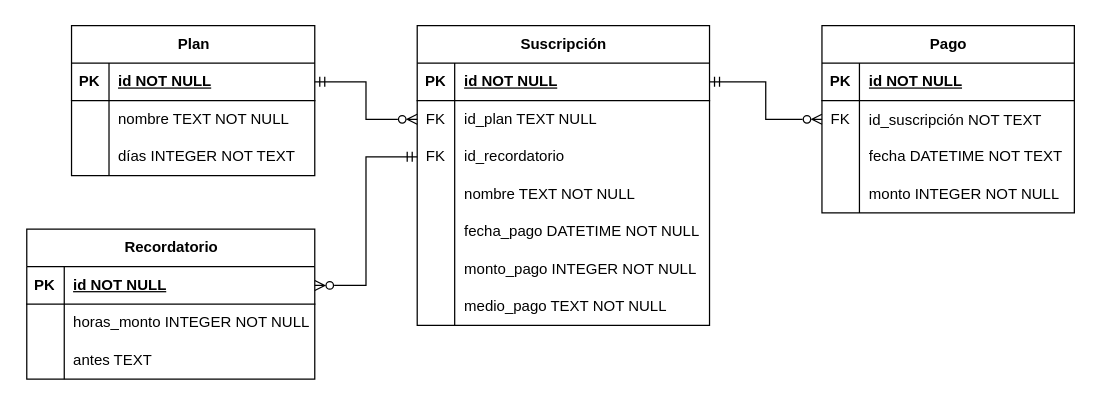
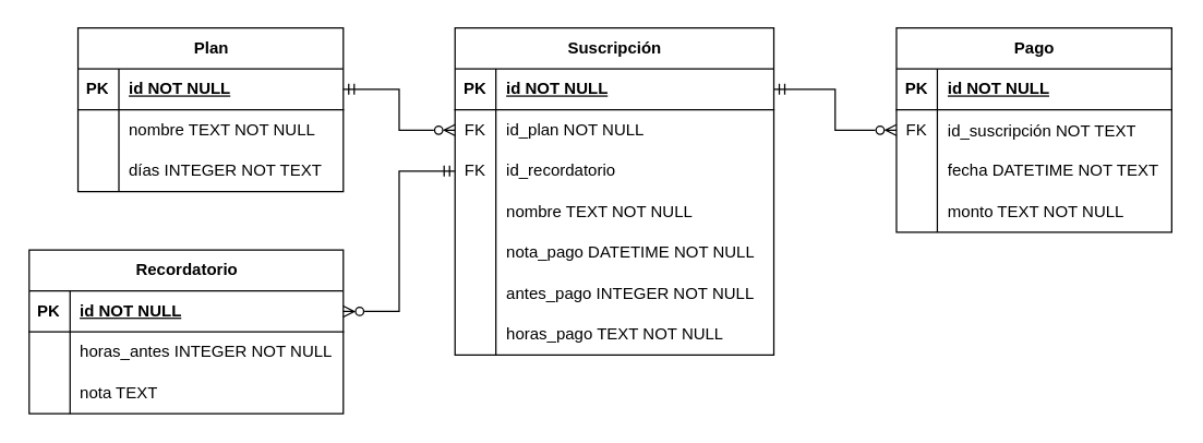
- <mxCell id="8" value="id_plan TEXT NULL" style="shape=partialRectangle;connectable=0;fillColor=none;top=0;left=0;bottom=0;right=0;align=left;spacingLeft=6;fontStyle=0;overflow=hidden;whiteSpace=wrap;html=1;" parent="6" vertex="1"><mxGeometry x="30" width="204" height="30" as="geometry"><mxRectangle width="204" height="30" as="alternateBounds" /></mxGeometry></mxCell>
+ <mxCell id="8" value="id_plan NOT NULL" style="shape=partialRectangle;connectable=0;fillColor=none;top=0;left=0;bottom=0;right=0;align=left;spacingLeft=6;fontStyle=0;overflow=hidden;whiteSpace=wrap;html=1;" parent="6" vertex="1"><mxGeometry x="30" width="204" height="30" as="geometry"><mxRectangle width="204" height="30" as="alternateBounds" /></mxGeometry></mxCell>
- <mxCell id="36" value="monto INTEGER NOT NULL" style="shape=partialRectangle;connectable=0;fillColor=none;top=0;left=0;bottom=0;right=0;align=left;spacingLeft=6;overflow=hidden;whiteSpace=wrap;html=1;" parent="34" vertex="1"><mxGeometry x="30" width="172.042" height="30" as="geometry"><mxRectangle width="172.042" height="30" as="alternateBounds" /></mxGeometry></mxCell>
+ <mxCell id="36" value="monto TEXT NOT NULL" style="shape=partialRectangle;connectable=0;fillColor=none;top=0;left=0;bottom=0;right=0;align=left;spacingLeft=6;overflow=hidden;whiteSpace=wrap;html=1;" parent="34" vertex="1"><mxGeometry x="30" width="172.042" height="30" as="geometry"><mxRectangle width="172.042" height="30" as="alternateBounds" /></mxGeometry></mxCell>
- <mxCell id="17" value="&lt;div style=&quot;line-height: 160%;&quot;&gt;fecha_pago DATETIME NOT NULL&lt;/div&gt;" style="shape=partialRectangle;connectable=0;fillColor=none;top=0;left=0;bottom=0;right=0;align=left;spacingLeft=6;overflow=hidden;whiteSpace=wrap;html=1;" parent="15" vertex="1"><mxGeometry x="30" width="204" height="30" as="geometry"><mxRectangle width="204" height="30" as="alternateBounds" /></mxGeometry></mxCell>
+ <mxCell id="17" value="&lt;div style=&quot;line-height: 160%;&quot;&gt;nota_pago DATETIME NOT NULL&lt;/div&gt;" style="shape=partialRectangle;connectable=0;fillColor=none;top=0;left=0;bottom=0;right=0;align=left;spacingLeft=6;overflow=hidden;whiteSpace=wrap;html=1;" parent="15" vertex="1"><mxGeometry x="30" width="204" height="30" as="geometry"><mxRectangle width="204" height="30" as="alternateBounds" /></mxGeometry></mxCell>
- <mxCell id="20" value="&lt;div style=&quot;line-height: 160%;&quot;&gt;&lt;div align=&quot;left&quot;&gt;monto_pago INTEGER NOT NULL&lt;/div&gt;&lt;/div&gt;" style="shape=partialRectangle;connectable=0;fillColor=none;top=0;left=0;bottom=0;right=0;align=left;spacingLeft=6;overflow=hidden;whiteSpace=wrap;html=1;verticalAlign=middle;" parent="18" vertex="1"><mxGeometry x="30" width="204" height="30" as="geometry"><mxRectangle width="204" height="30" as="alternateBounds" /></mxGeometry></mxCell>
+ <mxCell id="20" value="&lt;div style=&quot;line-height: 160%;&quot;&gt;&lt;div align=&quot;left&quot;&gt;antes_pago INTEGER NOT NULL&lt;/div&gt;&lt;/div&gt;" style="shape=partialRectangle;connectable=0;fillColor=none;top=0;left=0;bottom=0;right=0;align=left;spacingLeft=6;overflow=hidden;whiteSpace=wrap;html=1;verticalAlign=middle;" parent="18" vertex="1"><mxGeometry x="30" width="204" height="30" as="geometry"><mxRectangle width="204" height="30" as="alternateBounds" /></mxGeometry></mxCell>
- <mxCell id="23" value="medio_pago TEXT NOT NULL" style="shape=partialRectangle;connectable=0;fillColor=none;top=0;left=0;bottom=0;right=0;align=left;spacingLeft=6;overflow=hidden;whiteSpace=wrap;html=1;verticalAlign=middle;" parent="21" vertex="1"><mxGeometry x="30" width="204" height="30" as="geometry"><mxRectangle width="204" height="30" as="alternateBounds" /></mxGeometry></mxCell>
+ <mxCell id="23" value="horas_pago TEXT NOT NULL" style="shape=partialRectangle;connectable=0;fillColor=none;top=0;left=0;bottom=0;right=0;align=left;spacingLeft=6;overflow=hidden;whiteSpace=wrap;html=1;verticalAlign=middle;" parent="21" vertex="1"><mxGeometry x="30" width="204" height="30" as="geometry"><mxRectangle width="204" height="30" as="alternateBounds" /></mxGeometry></mxCell>
- <mxCell id="55" value="horas_monto INTEGER NOT NULL" style="shape=partialRectangle;connectable=0;fillColor=none;top=0;left=0;bottom=0;right=0;align=left;spacingLeft=6;overflow=hidden;whiteSpace=wrap;html=1;" vertex="1" parent="53"><mxGeometry x="30" width="200.542" height="30" as="geometry"><mxRectangle width="200.542" height="30" as="alternateBounds" /></mxGeometry></mxCell>
+ <mxCell id="55" value="horas_antes INTEGER NOT NULL" style="shape=partialRectangle;connectable=0;fillColor=none;top=0;left=0;bottom=0;right=0;align=left;spacingLeft=6;overflow=hidden;whiteSpace=wrap;html=1;" vertex="1" parent="53"><mxGeometry x="30" width="200.542" height="30" as="geometry"><mxRectangle width="200.542" height="30" as="alternateBounds" /></mxGeometry></mxCell>
- <mxCell id="58" value="antes TEXT" style="shape=partialRectangle;connectable=0;fillColor=none;top=0;left=0;bottom=0;right=0;align=left;spacingLeft=6;overflow=hidden;whiteSpace=wrap;html=1;" vertex="1" parent="56"><mxGeometry x="30" width="200.542" height="30" as="geometry"><mxRectangle width="200.542" height="30" as="alternateBounds" /></mxGeometry></mxCell>
+ <mxCell id="58" value="nota TEXT" style="shape=partialRectangle;connectable=0;fillColor=none;top=0;left=0;bottom=0;right=0;align=left;spacingLeft=6;overflow=hidden;whiteSpace=wrap;html=1;" vertex="1" parent="56"><mxGeometry x="30" width="200.542" height="30" as="geometry"><mxRectangle width="200.542" height="30" as="alternateBounds" /></mxGeometry></mxCell>
